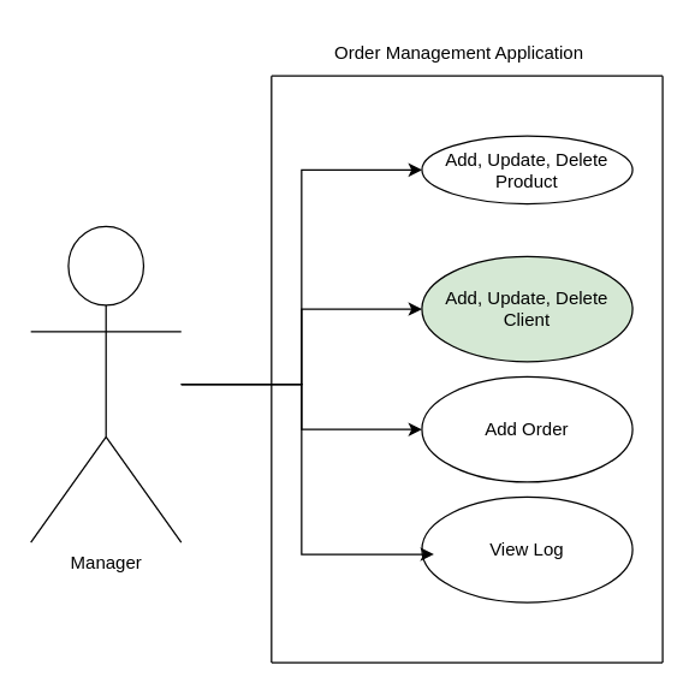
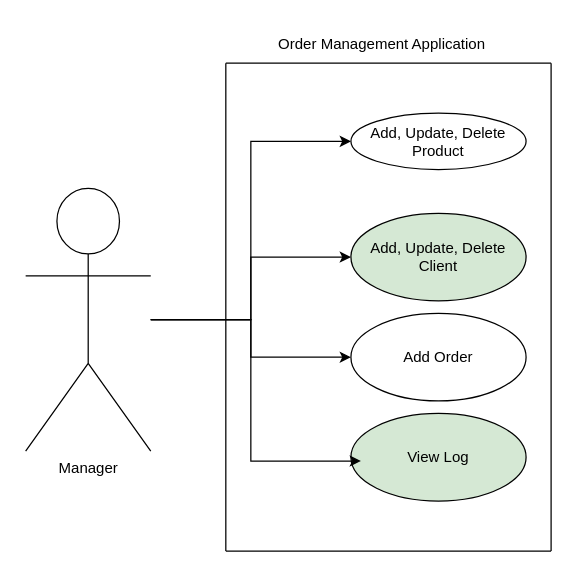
- <mxCell id="9" value="View Log" style="ellipse;whiteSpace=wrap;html=1;" vertex="1" parent="1"><mxGeometry x="280" y="330" width="140" height="70" as="geometry" /></mxCell>
+ <mxCell id="9" value="View Log" style="ellipse;whiteSpace=wrap;html=1;fillColor=#d5e8d4;" vertex="1" parent="1"><mxGeometry x="280" y="330" width="140" height="70" as="geometry" /></mxCell>
